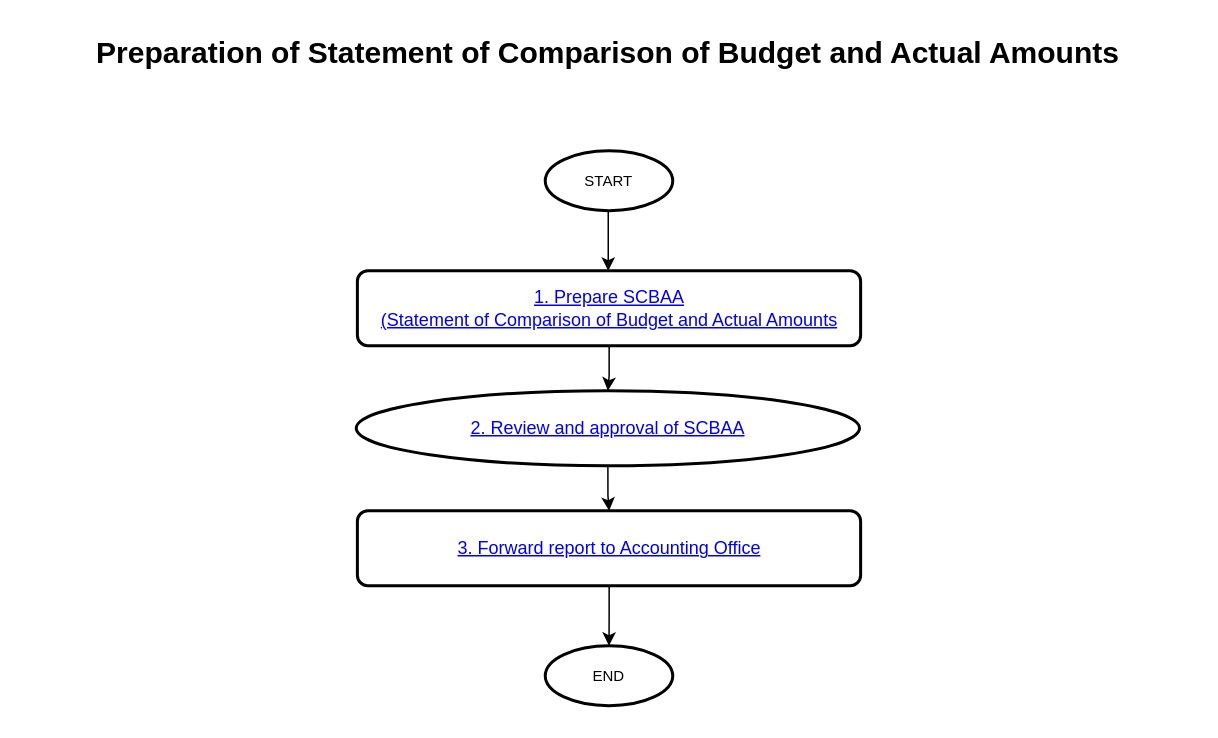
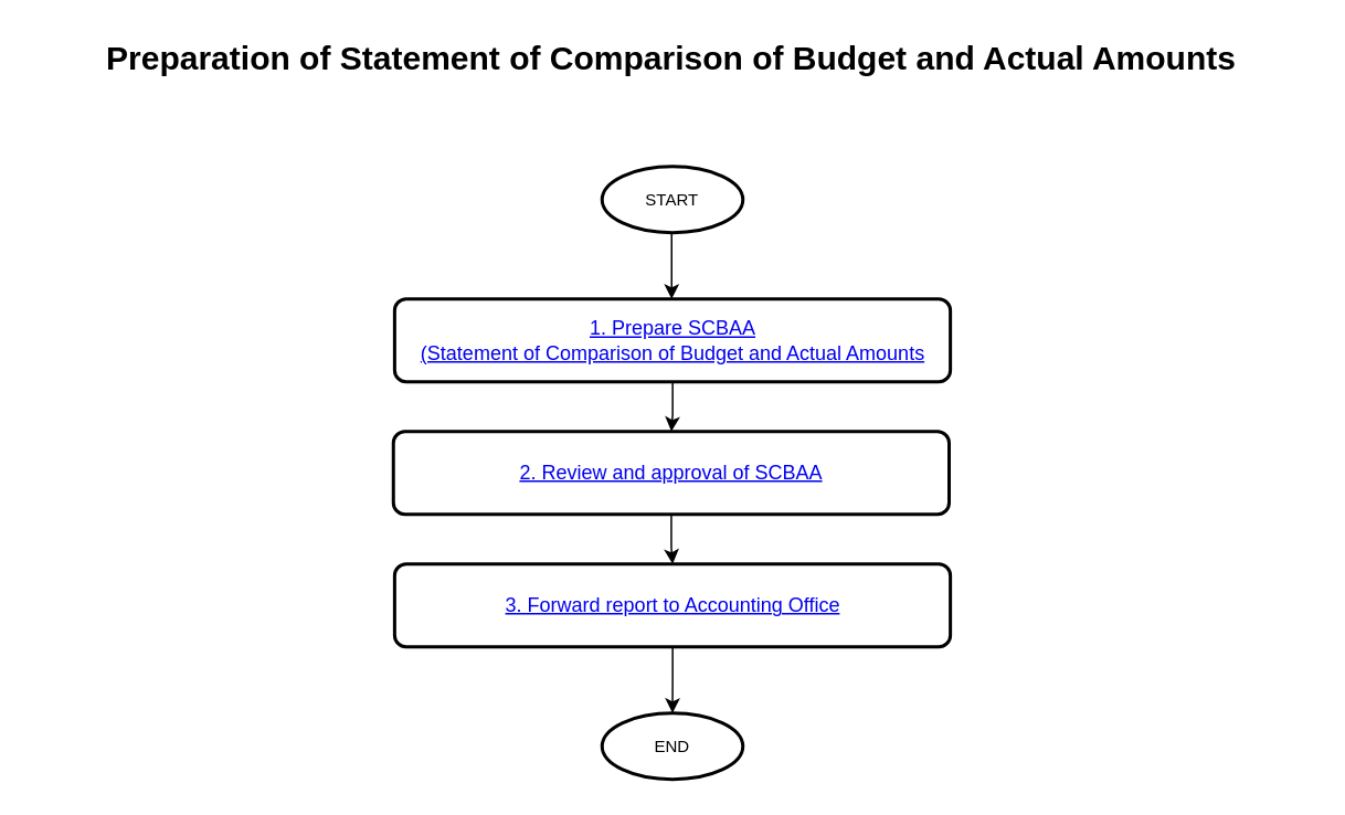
- <mxCell id="9" value="&lt;a href=&quot;data:page/id,7mZIqkHISXEYyWtB36aq&quot;&gt;2. Review and approval of SCBAA&lt;/a&gt;" style="ellipse;whiteSpace=wrap;html=1;absoluteArcSize=1;arcSize=14;strokeWidth=2;" parent="1" vertex="1"><mxGeometry x="237" y="260" width="335.5" height="50" as="geometry" /></mxCell>
+ <mxCell id="9" value="&lt;a href=&quot;data:page/id,7mZIqkHISXEYyWtB36aq&quot;&gt;2. Review and approval of SCBAA&lt;/a&gt;" style="rounded=1;whiteSpace=wrap;html=1;absoluteArcSize=1;arcSize=14;strokeWidth=2;" parent="1" vertex="1"><mxGeometry x="237" y="260" width="335.5" height="50" as="geometry" /></mxCell>
